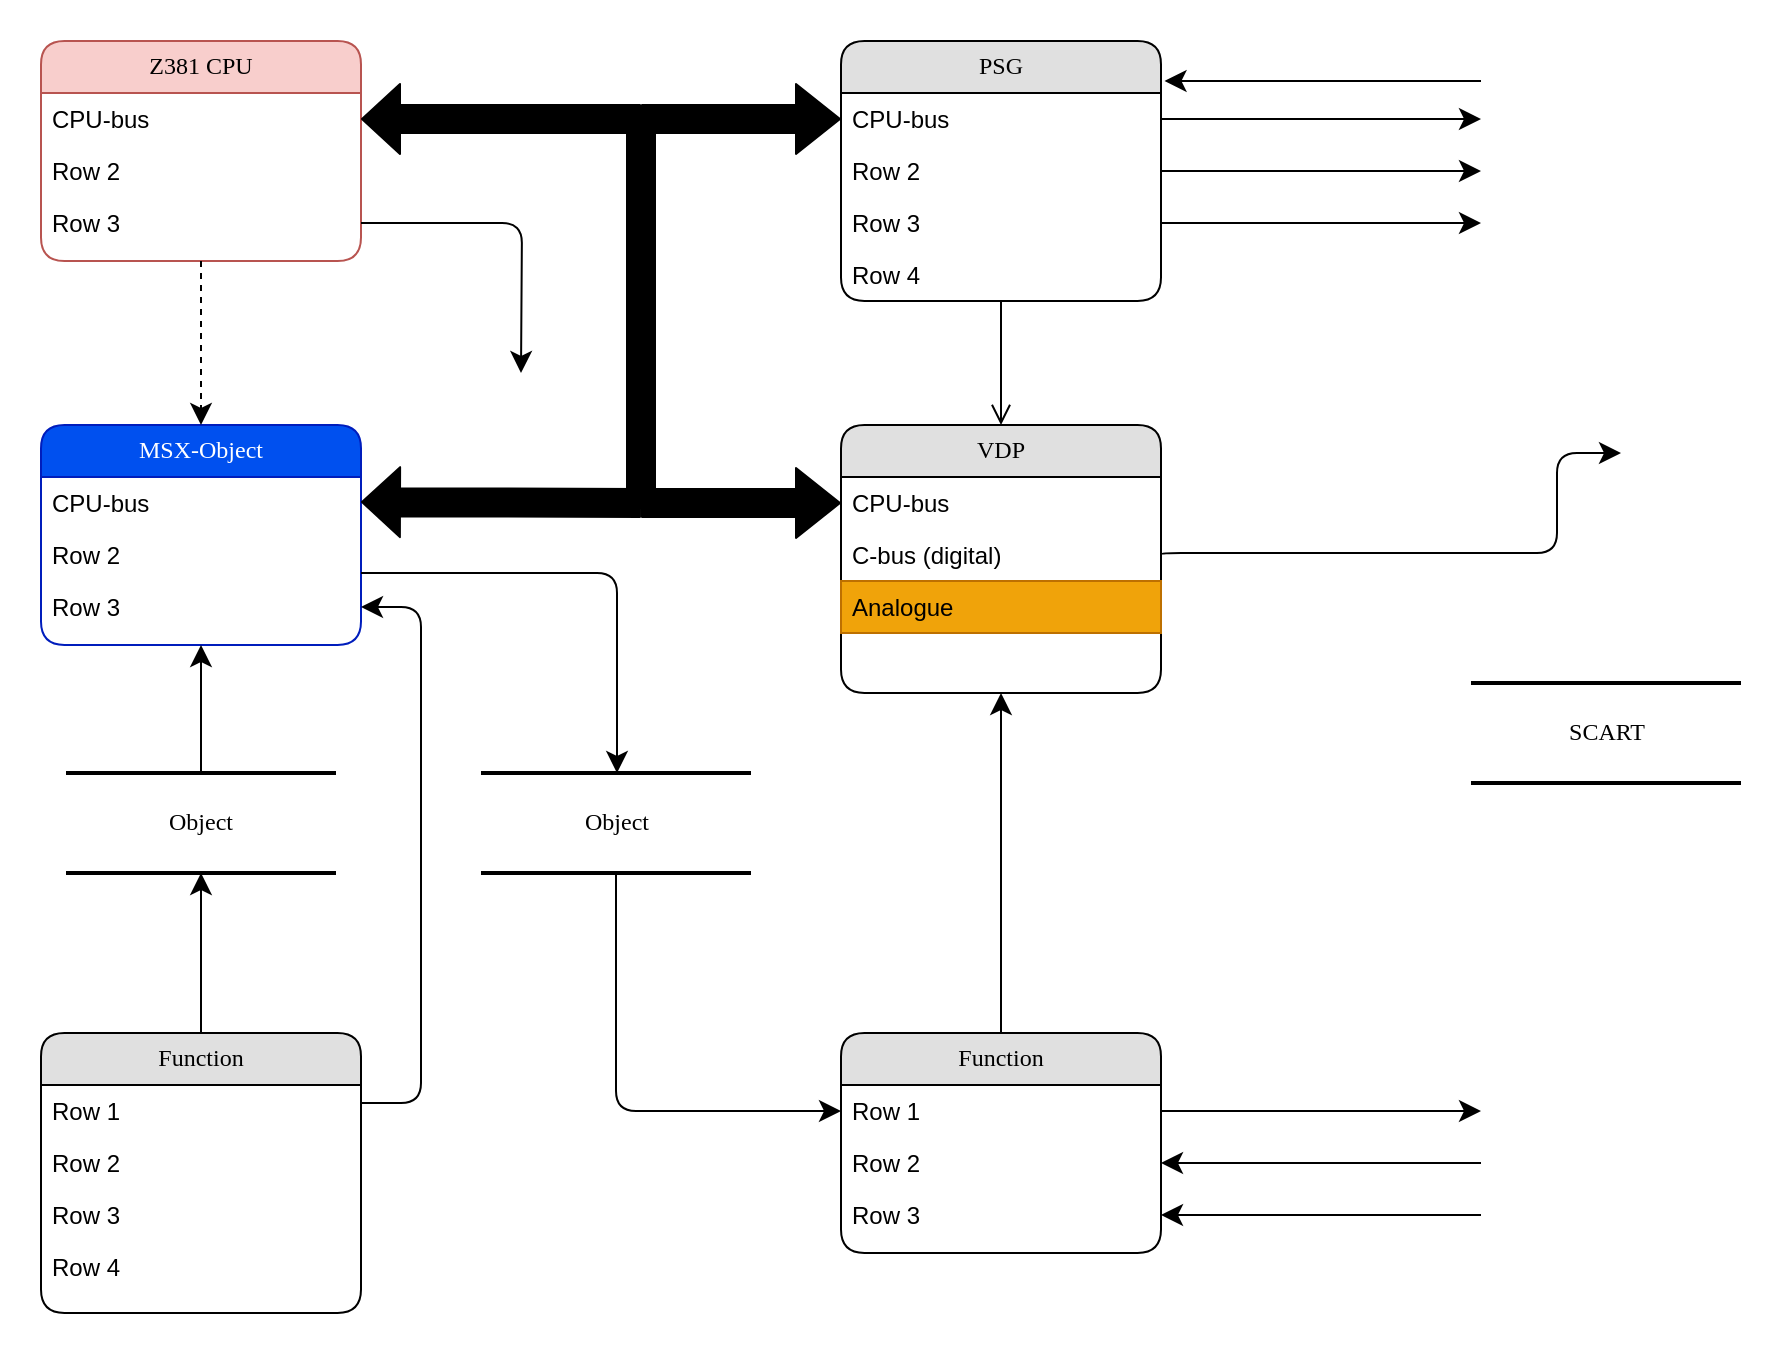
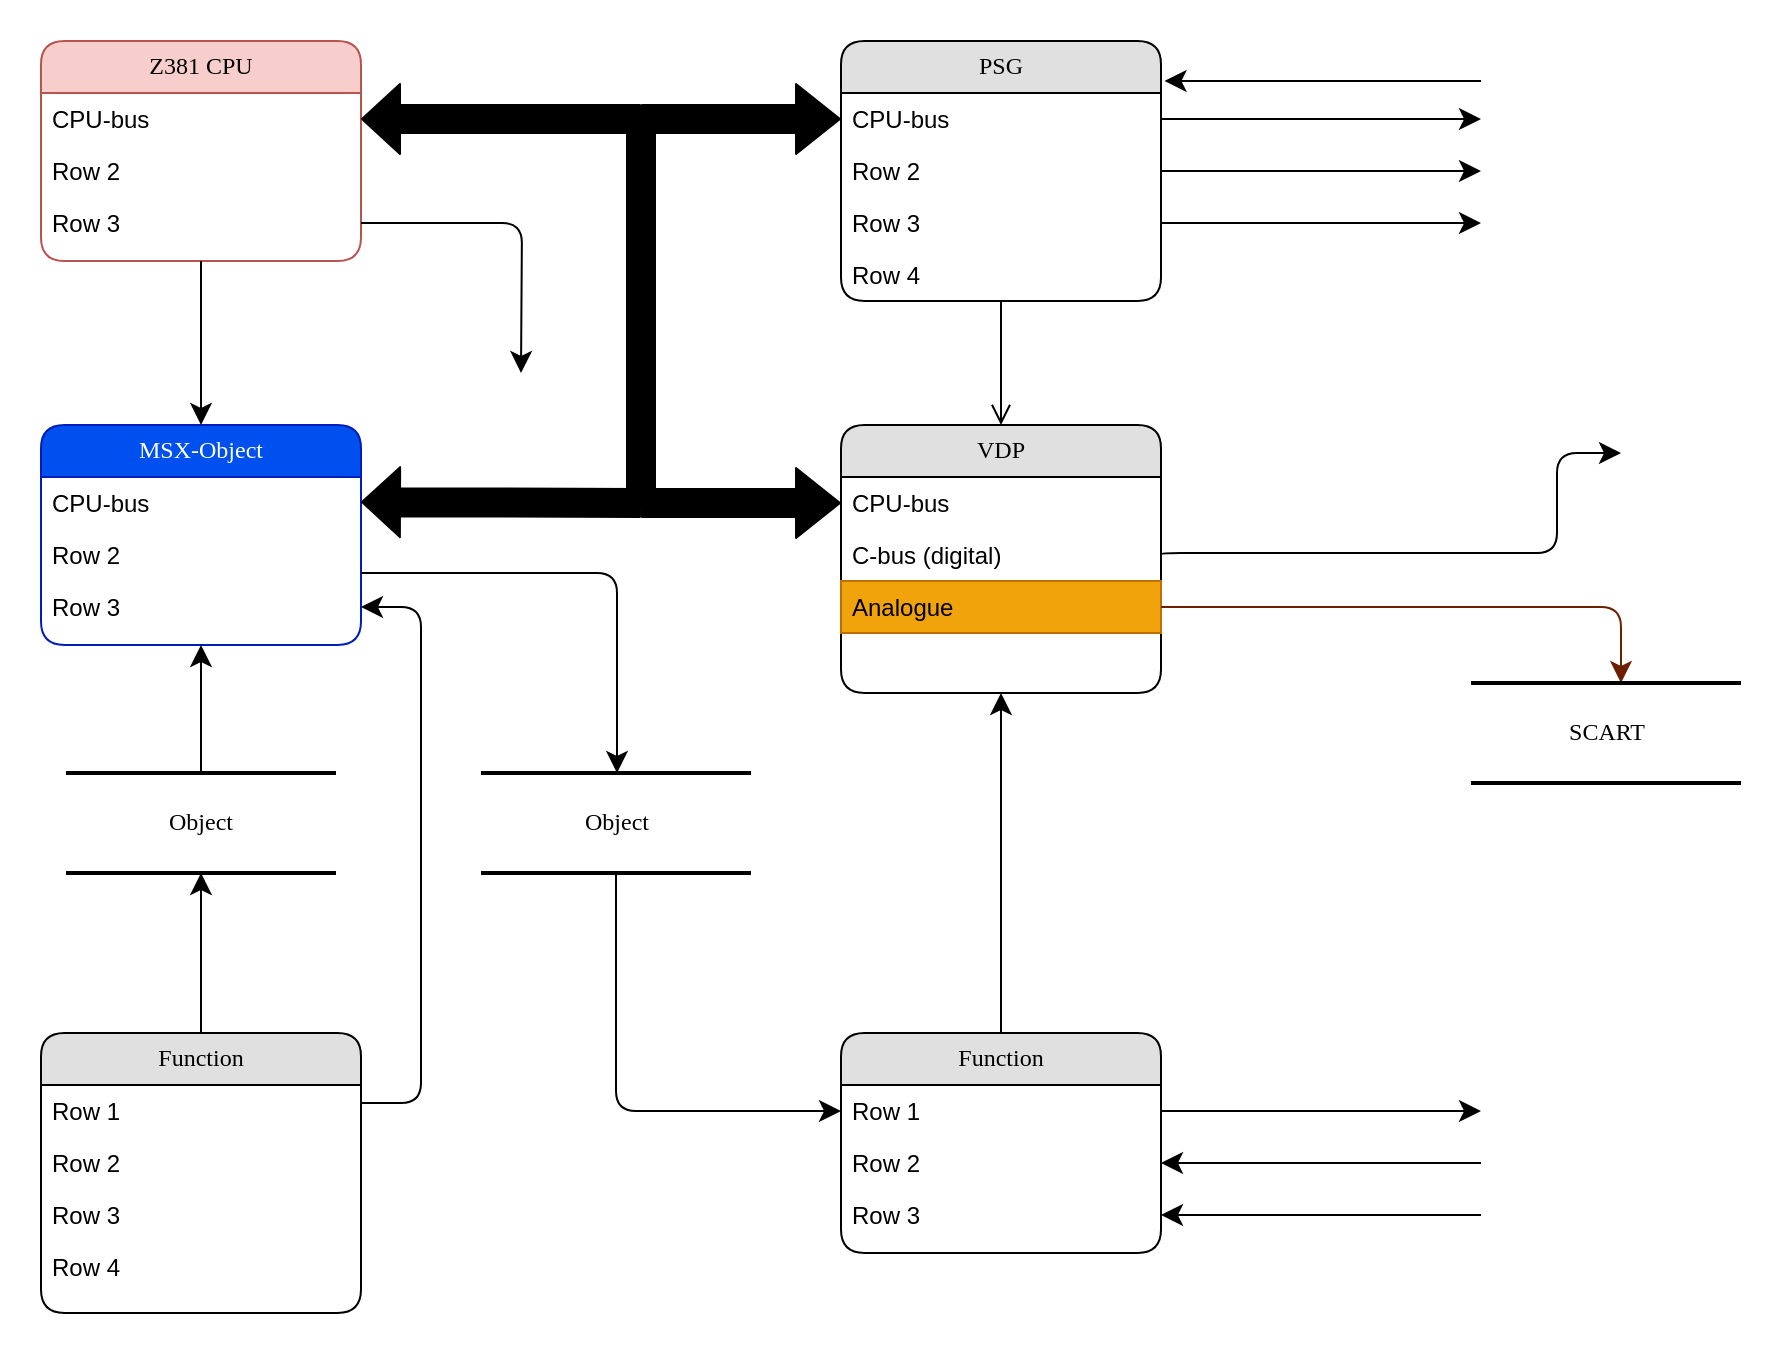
- <mxCell id="35" style="edgeStyle=orthogonalEdgeStyle;html=1;labelBackgroundColor=none;startFill=0;startSize=8;endFill=1;endSize=8;fontFamily=Verdana;fontSize=12;dashed=1;" parent="1" source="3" target="12" edge="1"><mxGeometry relative="1" as="geometry" /></mxCell>
+ <mxCell id="35" style="edgeStyle=orthogonalEdgeStyle;html=1;labelBackgroundColor=none;startFill=0;startSize=8;endFill=1;endSize=8;fontFamily=Verdana;fontSize=12;" parent="1" source="3" target="12" edge="1"><mxGeometry relative="1" as="geometry" /></mxCell>
+ <mxCell id="40" style="edgeStyle=orthogonalEdgeStyle;html=1;labelBackgroundColor=none;startFill=0;startSize=8;endFill=1;endSize=8;fontFamily=Verdana;fontSize=12;exitX=1;exitY=0.5;exitDx=0;exitDy=0;fillColor=#a0522d;strokeColor=#6D1F00;" parent="1" source="24" edge="1" target="51"><mxGeometry relative="1" as="geometry"><mxPoint x="740" y="277" as="targetPoint" /><mxPoint x="660" y="286" as="sourcePoint" /><Array as="points"><mxPoint x="810" y="303" /></Array></mxGeometry></mxCell>
